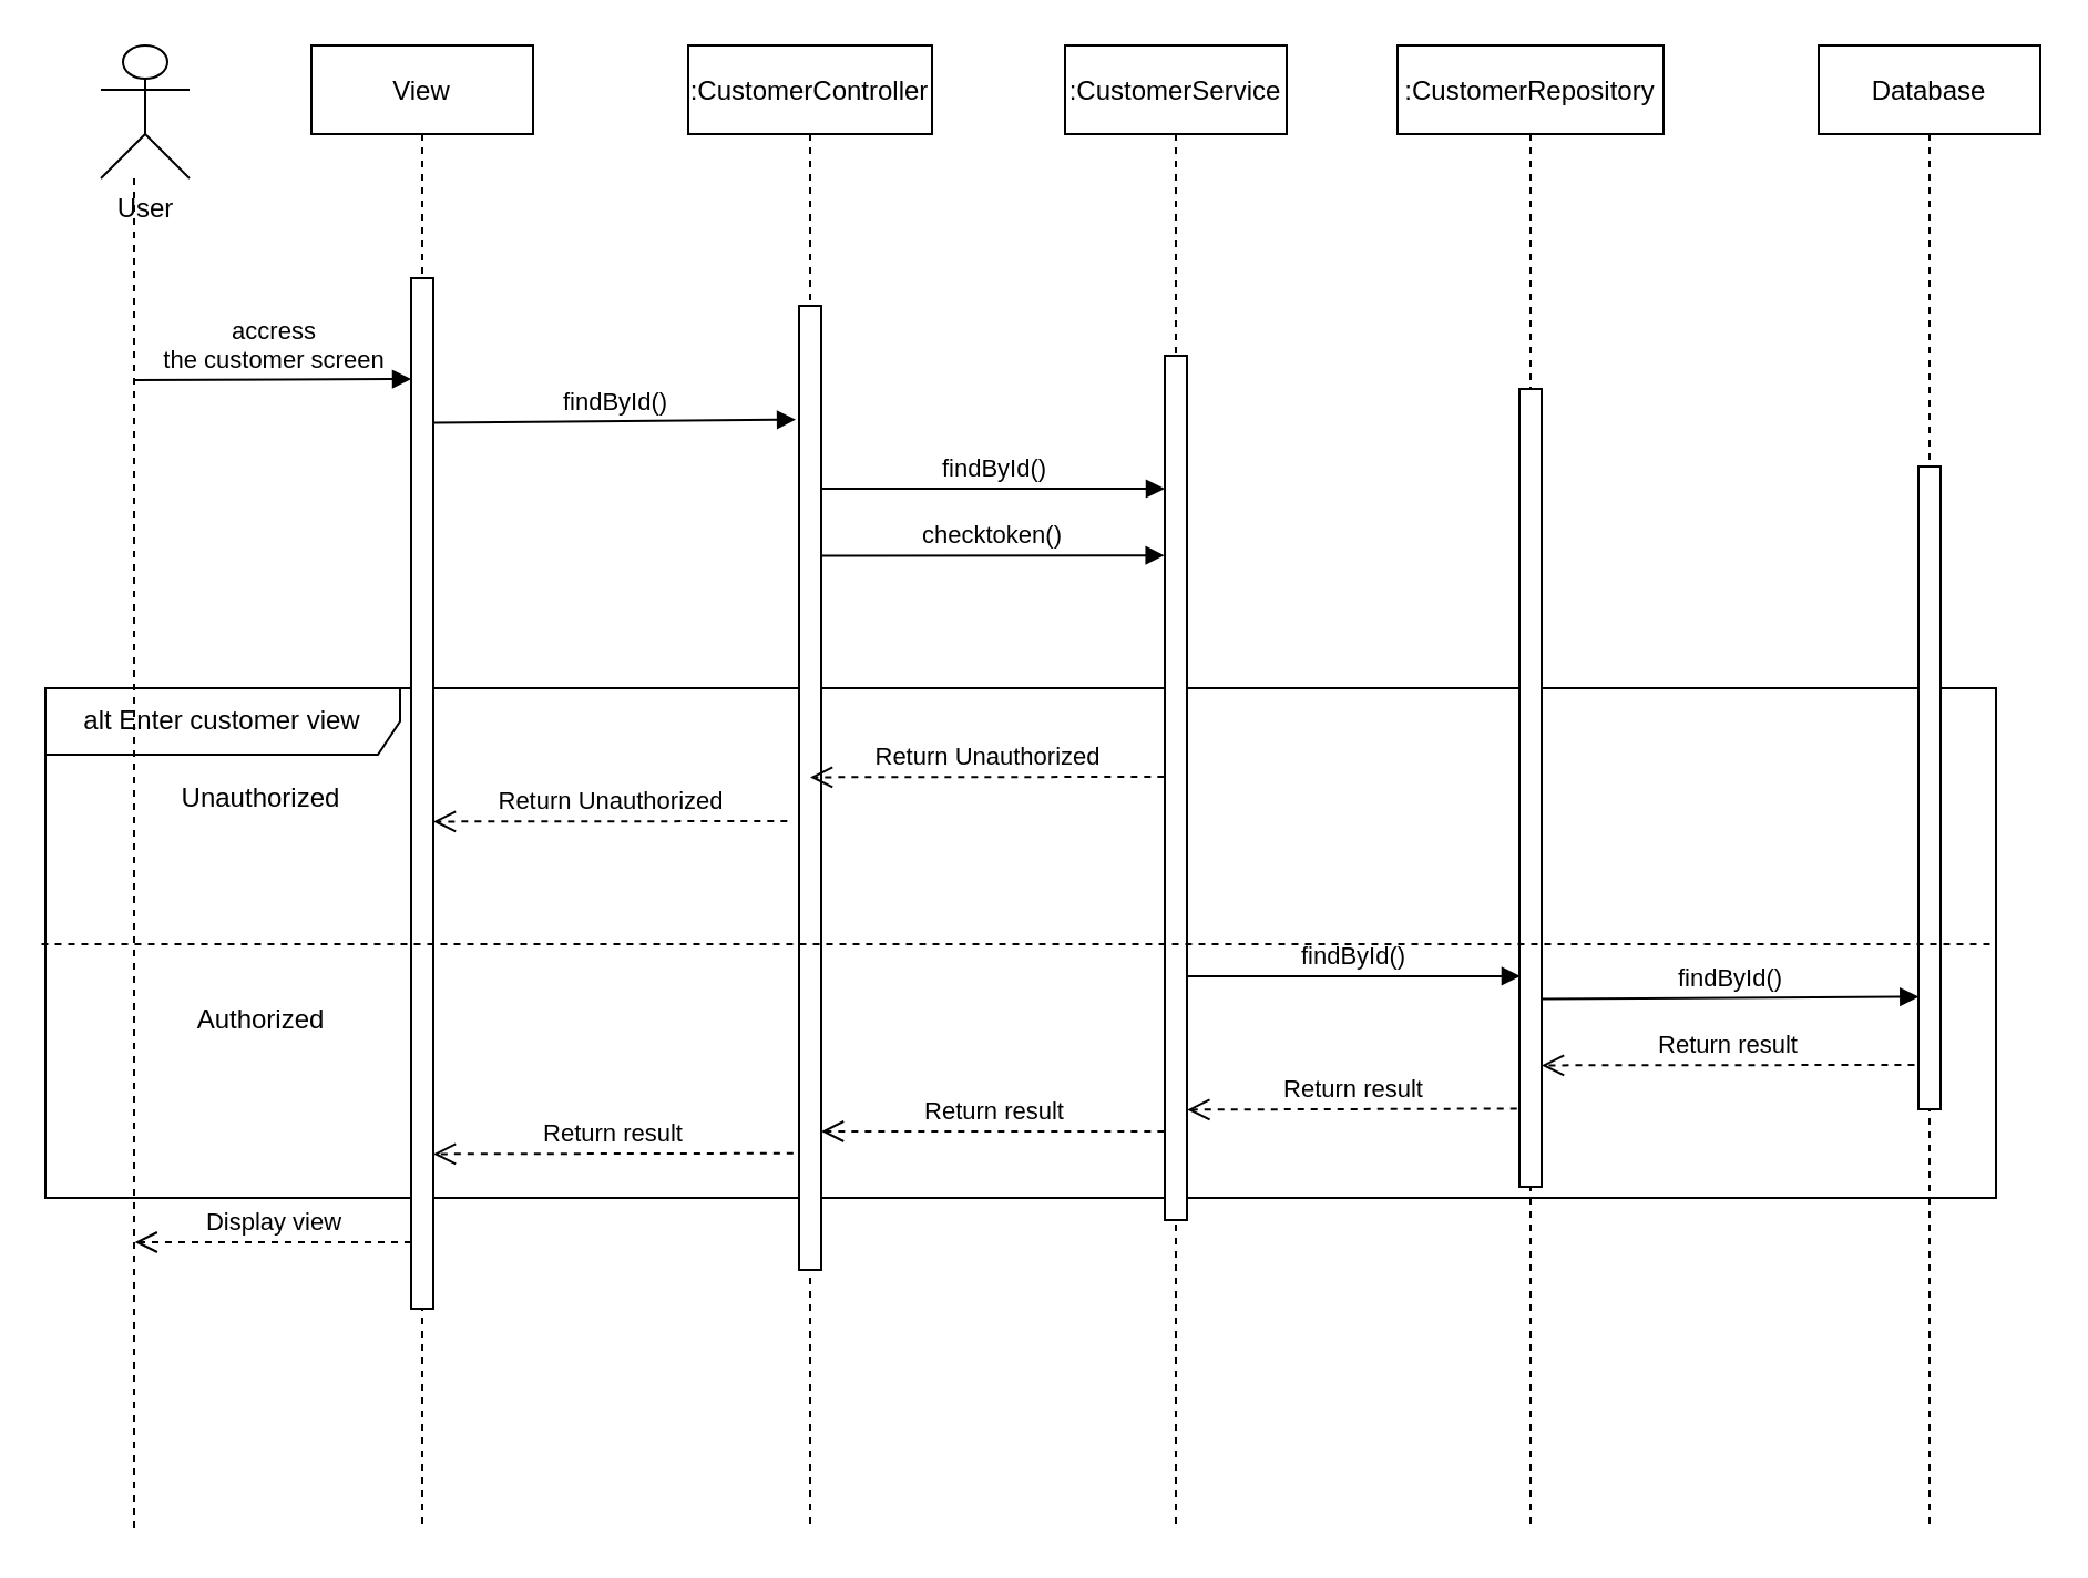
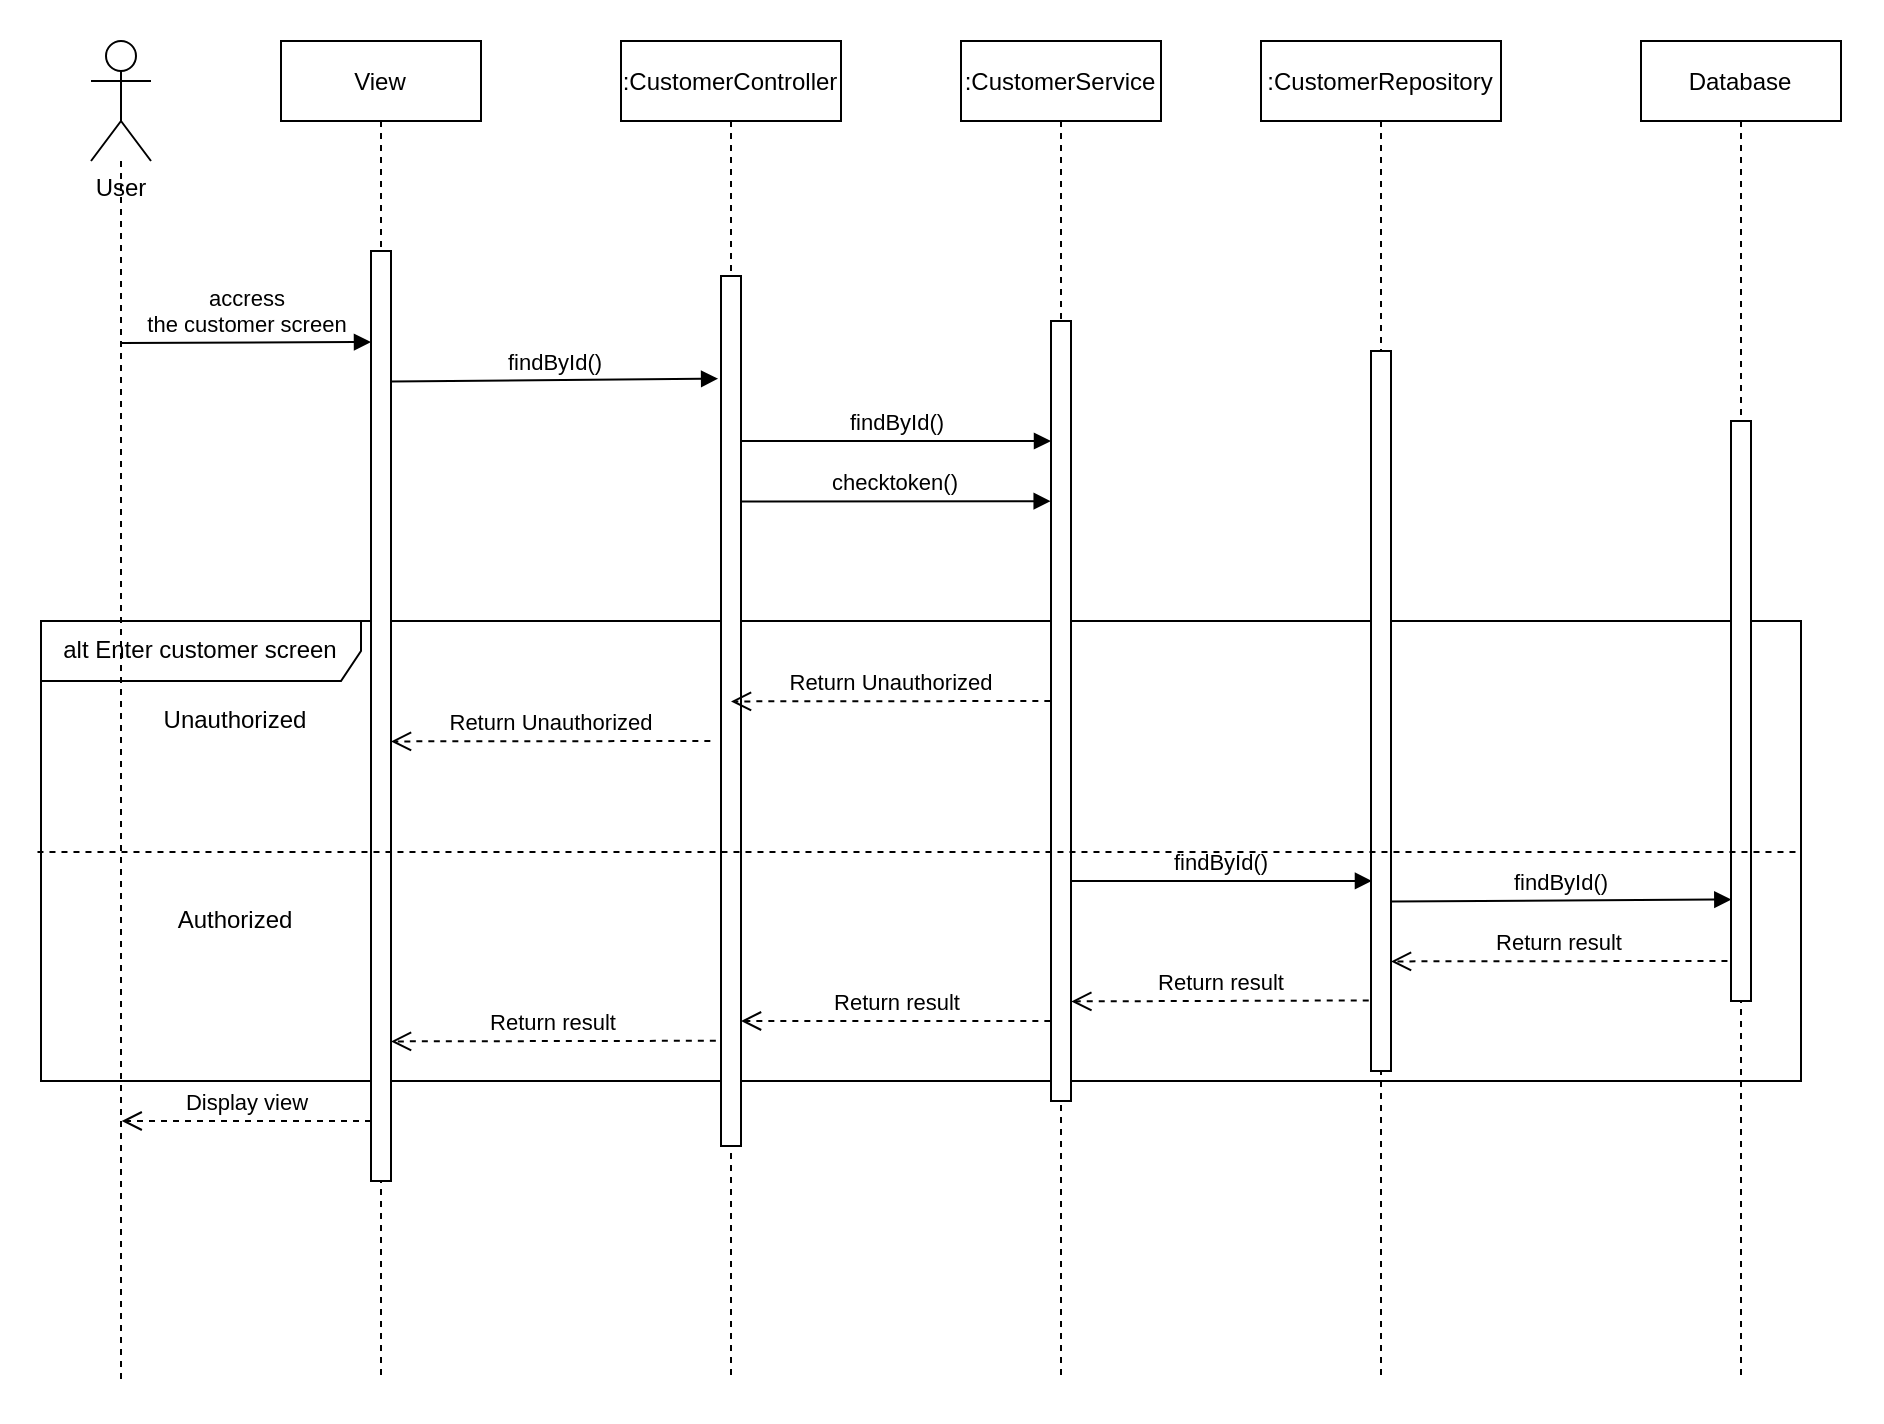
- <mxCell id="4" value="User" style="shape=umlActor;verticalLabelPosition=bottom;verticalAlign=top;html=1;" parent="1" vertex="1"><mxGeometry x="45" y="20" width="40" height="60" as="geometry" /></mxCell>
+ <mxCell id="4" value="User" style="shape=umlActor;verticalLabelPosition=bottom;verticalAlign=top;html=1;" parent="1" vertex="1"><mxGeometry x="45" y="20" width="30" height="60" as="geometry" /></mxCell>
- <mxCell id="2" value="alt Enter customer view" style="shape=umlFrame;whiteSpace=wrap;html=1;width=160;height=30;" parent="1" vertex="1"><mxGeometry x="20" y="310" width="880" height="230" as="geometry" /></mxCell>
+ <mxCell id="2" value="alt Enter customer screen" style="shape=umlFrame;whiteSpace=wrap;html=1;width=160;height=30;" parent="1" vertex="1"><mxGeometry x="20" y="310" width="880" height="230" as="geometry" /></mxCell>
